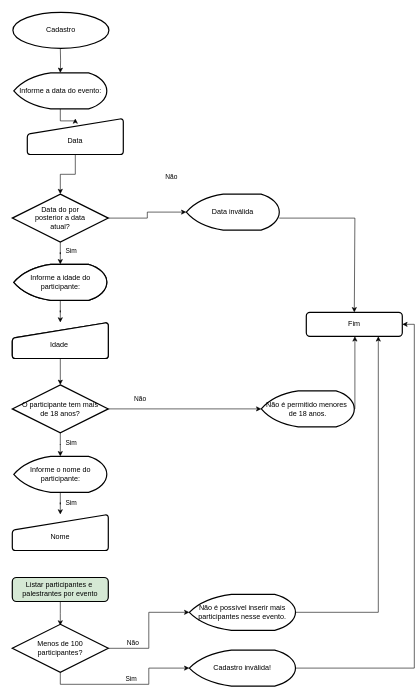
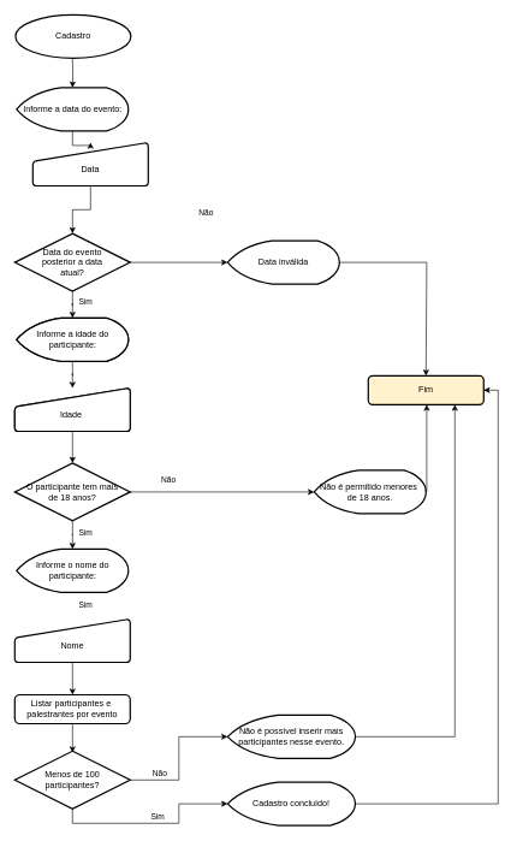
- <mxCell id="11" value="Data inválida" style="strokeWidth=2;html=1;shape=mxgraph.flowchart.display;whiteSpace=wrap;" parent="1" vertex="1"><mxGeometry x="310" y="323" width="155" height="60" as="geometry" /></mxCell>
+ <mxCell id="11" value="Data inválida" style="strokeWidth=2;html=1;shape=mxgraph.flowchart.display;whiteSpace=wrap;" parent="1" vertex="1"><mxGeometry x="315" y="333" width="155" height="60" as="geometry" /></mxCell>
- <mxCell id="4" value="Data do por&lt;br&gt;posterior a data&lt;br&gt;atual?" style="strokeWidth=2;html=1;shape=mxgraph.flowchart.decision;whiteSpace=wrap;" parent="1" vertex="1"><mxGeometry x="20" y="323" width="160" height="80" as="geometry" /></mxCell>
+ <mxCell id="4" value="Data do evento&lt;br&gt;posterior a data&lt;br&gt;atual?" style="strokeWidth=2;html=1;shape=mxgraph.flowchart.decision;whiteSpace=wrap;" parent="1" vertex="1"><mxGeometry x="20" y="323" width="160" height="80" as="geometry" /></mxCell>
- <mxCell id="5" value="Fim" style="rounded=1;whiteSpace=wrap;html=1;fontSize=12;glass=0;strokeWidth=2;shadow=0;" parent="1" vertex="1"><mxGeometry x="510" y="520" width="160" height="40" as="geometry" /></mxCell>
+ <mxCell id="5" value="Fim" style="rounded=1;whiteSpace=wrap;html=1;fontSize=12;glass=0;strokeWidth=2;shadow=0;fillColor=#fff2cc;" parent="1" vertex="1"><mxGeometry x="510" y="520" width="160" height="40" as="geometry" /></mxCell>
- <mxCell id="30" value="" style="edgeStyle=orthogonalEdgeStyle;rounded=0;orthogonalLoop=1;jettySize=auto;html=1;" edge="1" parent="1" source="31" target="29"><mxGeometry relative="1" as="geometry" /></mxCell>
+ <mxCell id="28" value="" style="edgeStyle=orthogonalEdgeStyle;rounded=0;orthogonalLoop=1;jettySize=auto;html=1;" edge="1" parent="1" source="29" target="23"><mxGeometry relative="1" as="geometry" /></mxCell>
- <mxCell id="23" value="Listar participantes e&amp;nbsp;&lt;br&gt;palestrantes por evento" style="rounded=1;whiteSpace=wrap;html=1;absoluteArcSize=1;arcSize=14;strokeWidth=2;fillColor=#d5e8d4;" parent="1" vertex="1"><mxGeometry x="20" y="962" width="160" height="40" as="geometry" /></mxCell>
+ <mxCell id="23" value="Listar participantes e&amp;nbsp;&lt;br&gt;palestrantes por evento" style="rounded=1;whiteSpace=wrap;html=1;absoluteArcSize=1;arcSize=14;strokeWidth=2;" parent="1" vertex="1"><mxGeometry x="20" y="962" width="160" height="40" as="geometry" /></mxCell>
- <mxCell id="44" value="Cadastro inválida!" style="strokeWidth=2;html=1;shape=mxgraph.flowchart.display;whiteSpace=wrap;" vertex="1" parent="1"><mxGeometry x="315" y="1083" width="177" height="60" as="geometry" /></mxCell>
+ <mxCell id="44" value="Cadastro concluído!" style="strokeWidth=2;html=1;shape=mxgraph.flowchart.display;whiteSpace=wrap;" vertex="1" parent="1"><mxGeometry x="315" y="1083" width="177" height="60" as="geometry" /></mxCell>
